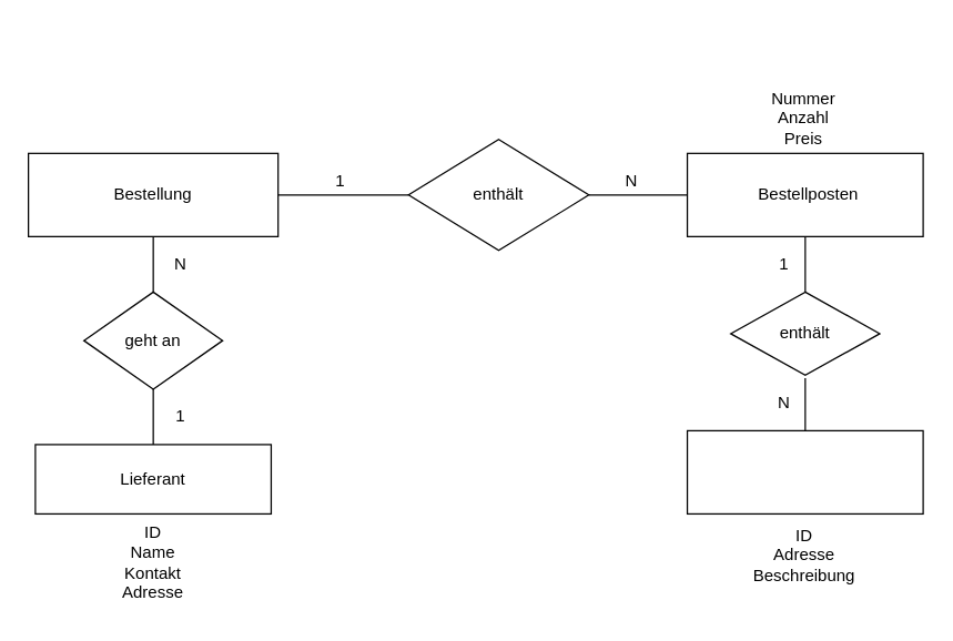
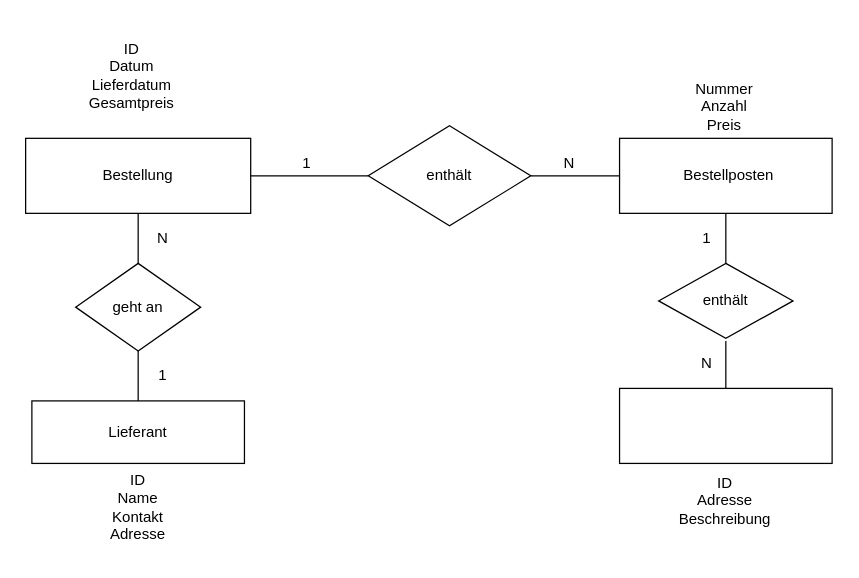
+ <mxCell id="29" value="&lt;div&gt;ID&lt;/div&gt;&lt;div&gt;Datum&lt;/div&gt;&lt;div&gt;Lieferdatum&lt;/div&gt;&lt;div&gt;Gesamtpreis&lt;br&gt;&lt;/div&gt;" style="text;html=1;strokeColor=none;fillColor=none;align=center;verticalAlign=middle;whiteSpace=wrap;rounded=0;" parent="1" vertex="1"><mxGeometry x="55" y="20" width="100" height="80" as="geometry" /></mxCell>
